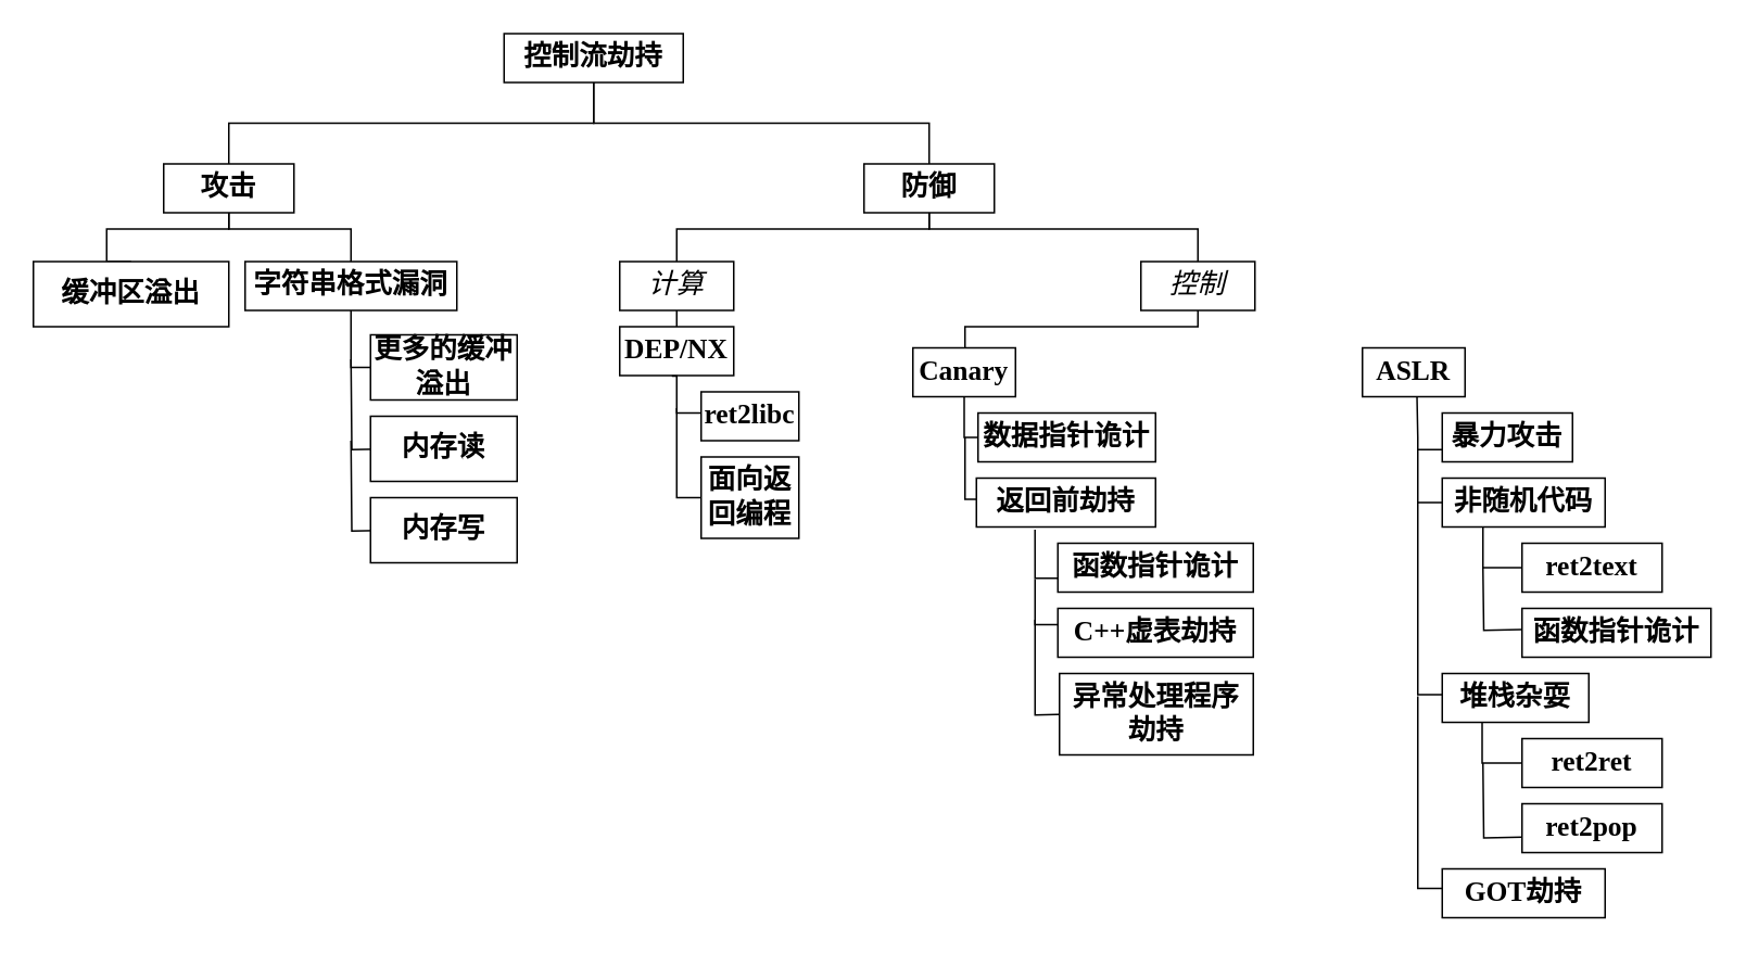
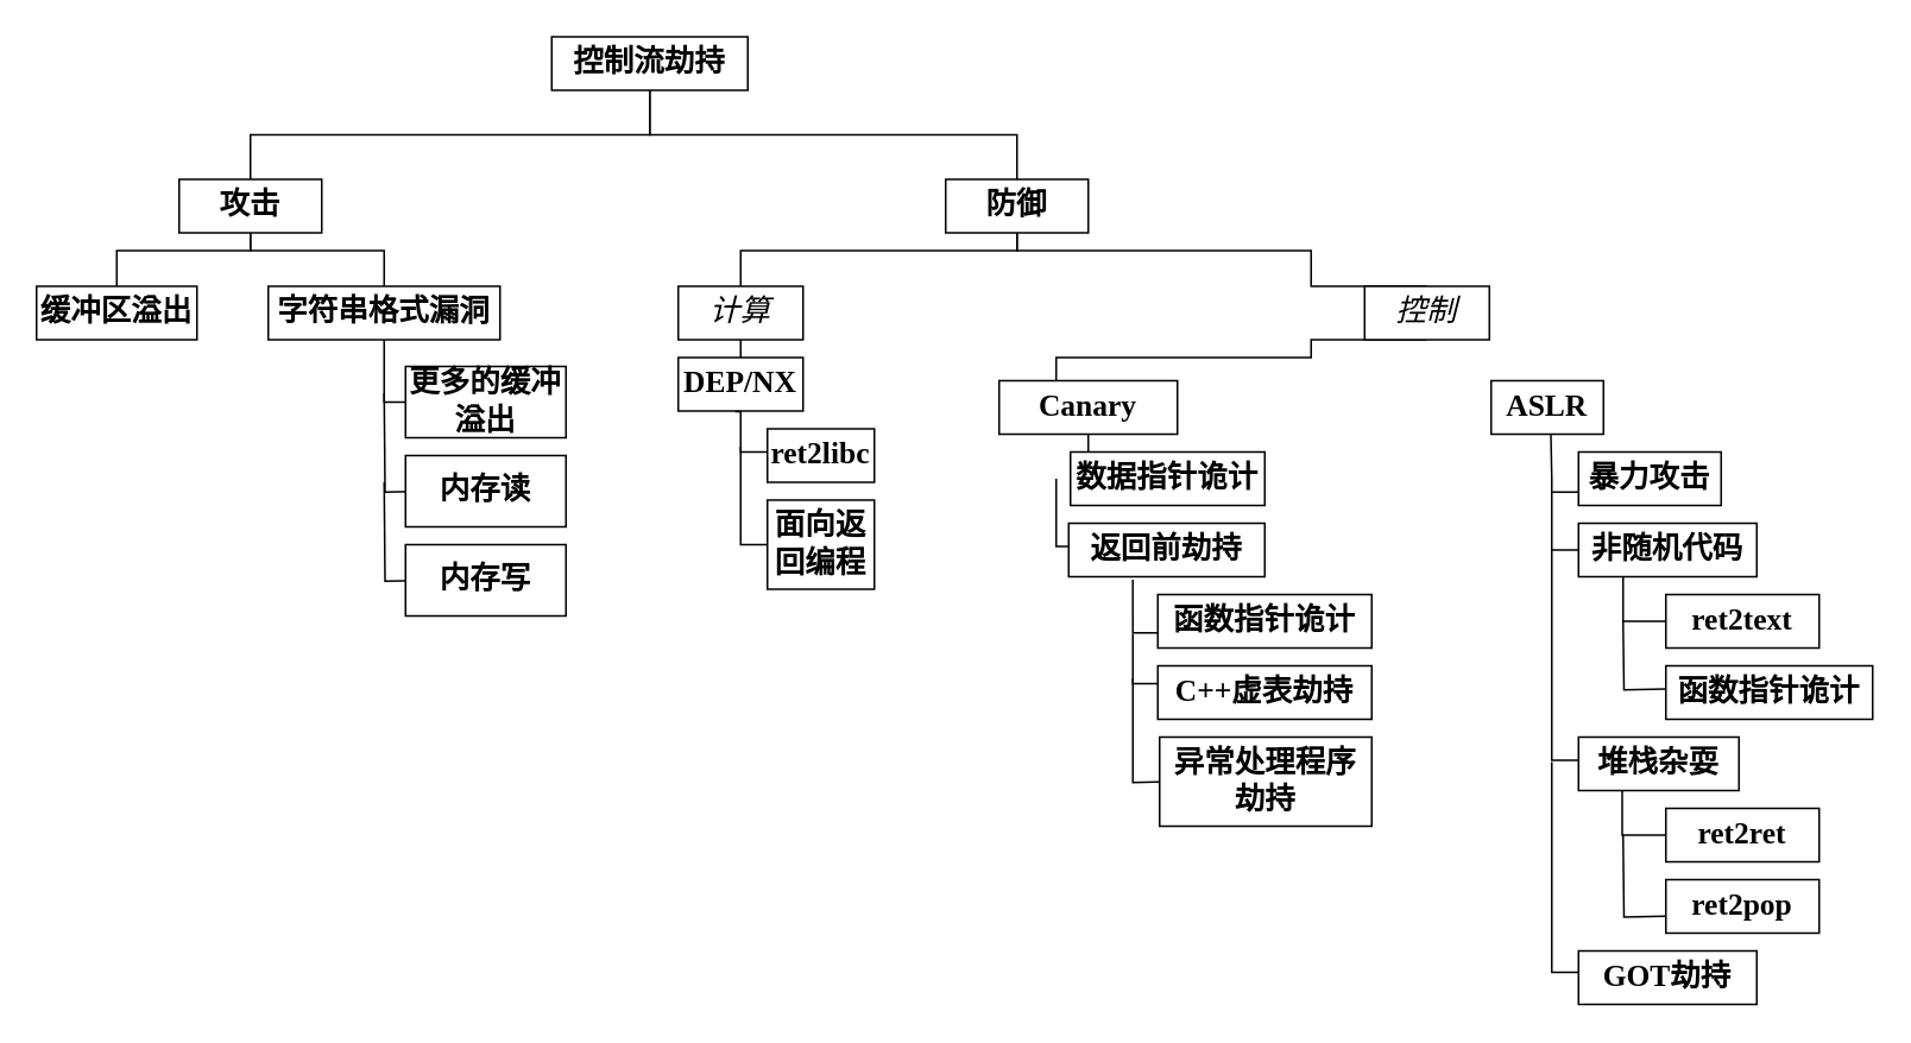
- <mxCell id="22" value="&lt;i&gt;控制&lt;/i&gt;" style="rounded=0;whiteSpace=wrap;html=1;fontFamily=Times New Roman;fontSize=17;" vertex="1" parent="1"><mxGeometry x="700" y="160" width="70" height="30" as="geometry" /></mxCell>
+ <mxCell id="22" value="&lt;i&gt;控制&lt;/i&gt;" style="rounded=0;whiteSpace=wrap;html=1;fontFamily=Times New Roman;fontSize=17;" vertex="1" parent="1"><mxGeometry x="765" y="160" width="70" height="30" as="geometry" /></mxCell>
- <mxCell id="11" value="&lt;b&gt;缓冲区溢出&lt;/b&gt;" style="rounded=0;whiteSpace=wrap;html=1;fontFamily=Times New Roman;fontSize=17;" vertex="1" parent="1"><mxGeometry x="20" y="160" width="120" height="40" as="geometry" /></mxCell>
+ <mxCell id="11" value="&lt;b&gt;缓冲区溢出&lt;/b&gt;" style="rounded=0;whiteSpace=wrap;html=1;fontFamily=Times New Roman;fontSize=17;" vertex="1" parent="1"><mxGeometry x="20" y="160" width="90" height="30" as="geometry" /></mxCell>
- <mxCell id="25" value="&lt;b&gt;Canary&lt;/b&gt;" style="rounded=0;whiteSpace=wrap;html=1;fontFamily=Times New Roman;fontSize=17;" vertex="1" parent="1"><mxGeometry x="560" y="213" width="63" height="30" as="geometry" /></mxCell>
+ <mxCell id="25" value="&lt;b&gt;Canary&lt;/b&gt;" style="rounded=0;whiteSpace=wrap;html=1;fontFamily=Times New Roman;fontSize=17;" vertex="1" parent="1"><mxGeometry x="560" y="213" width="100" height="30" as="geometry" /></mxCell>
